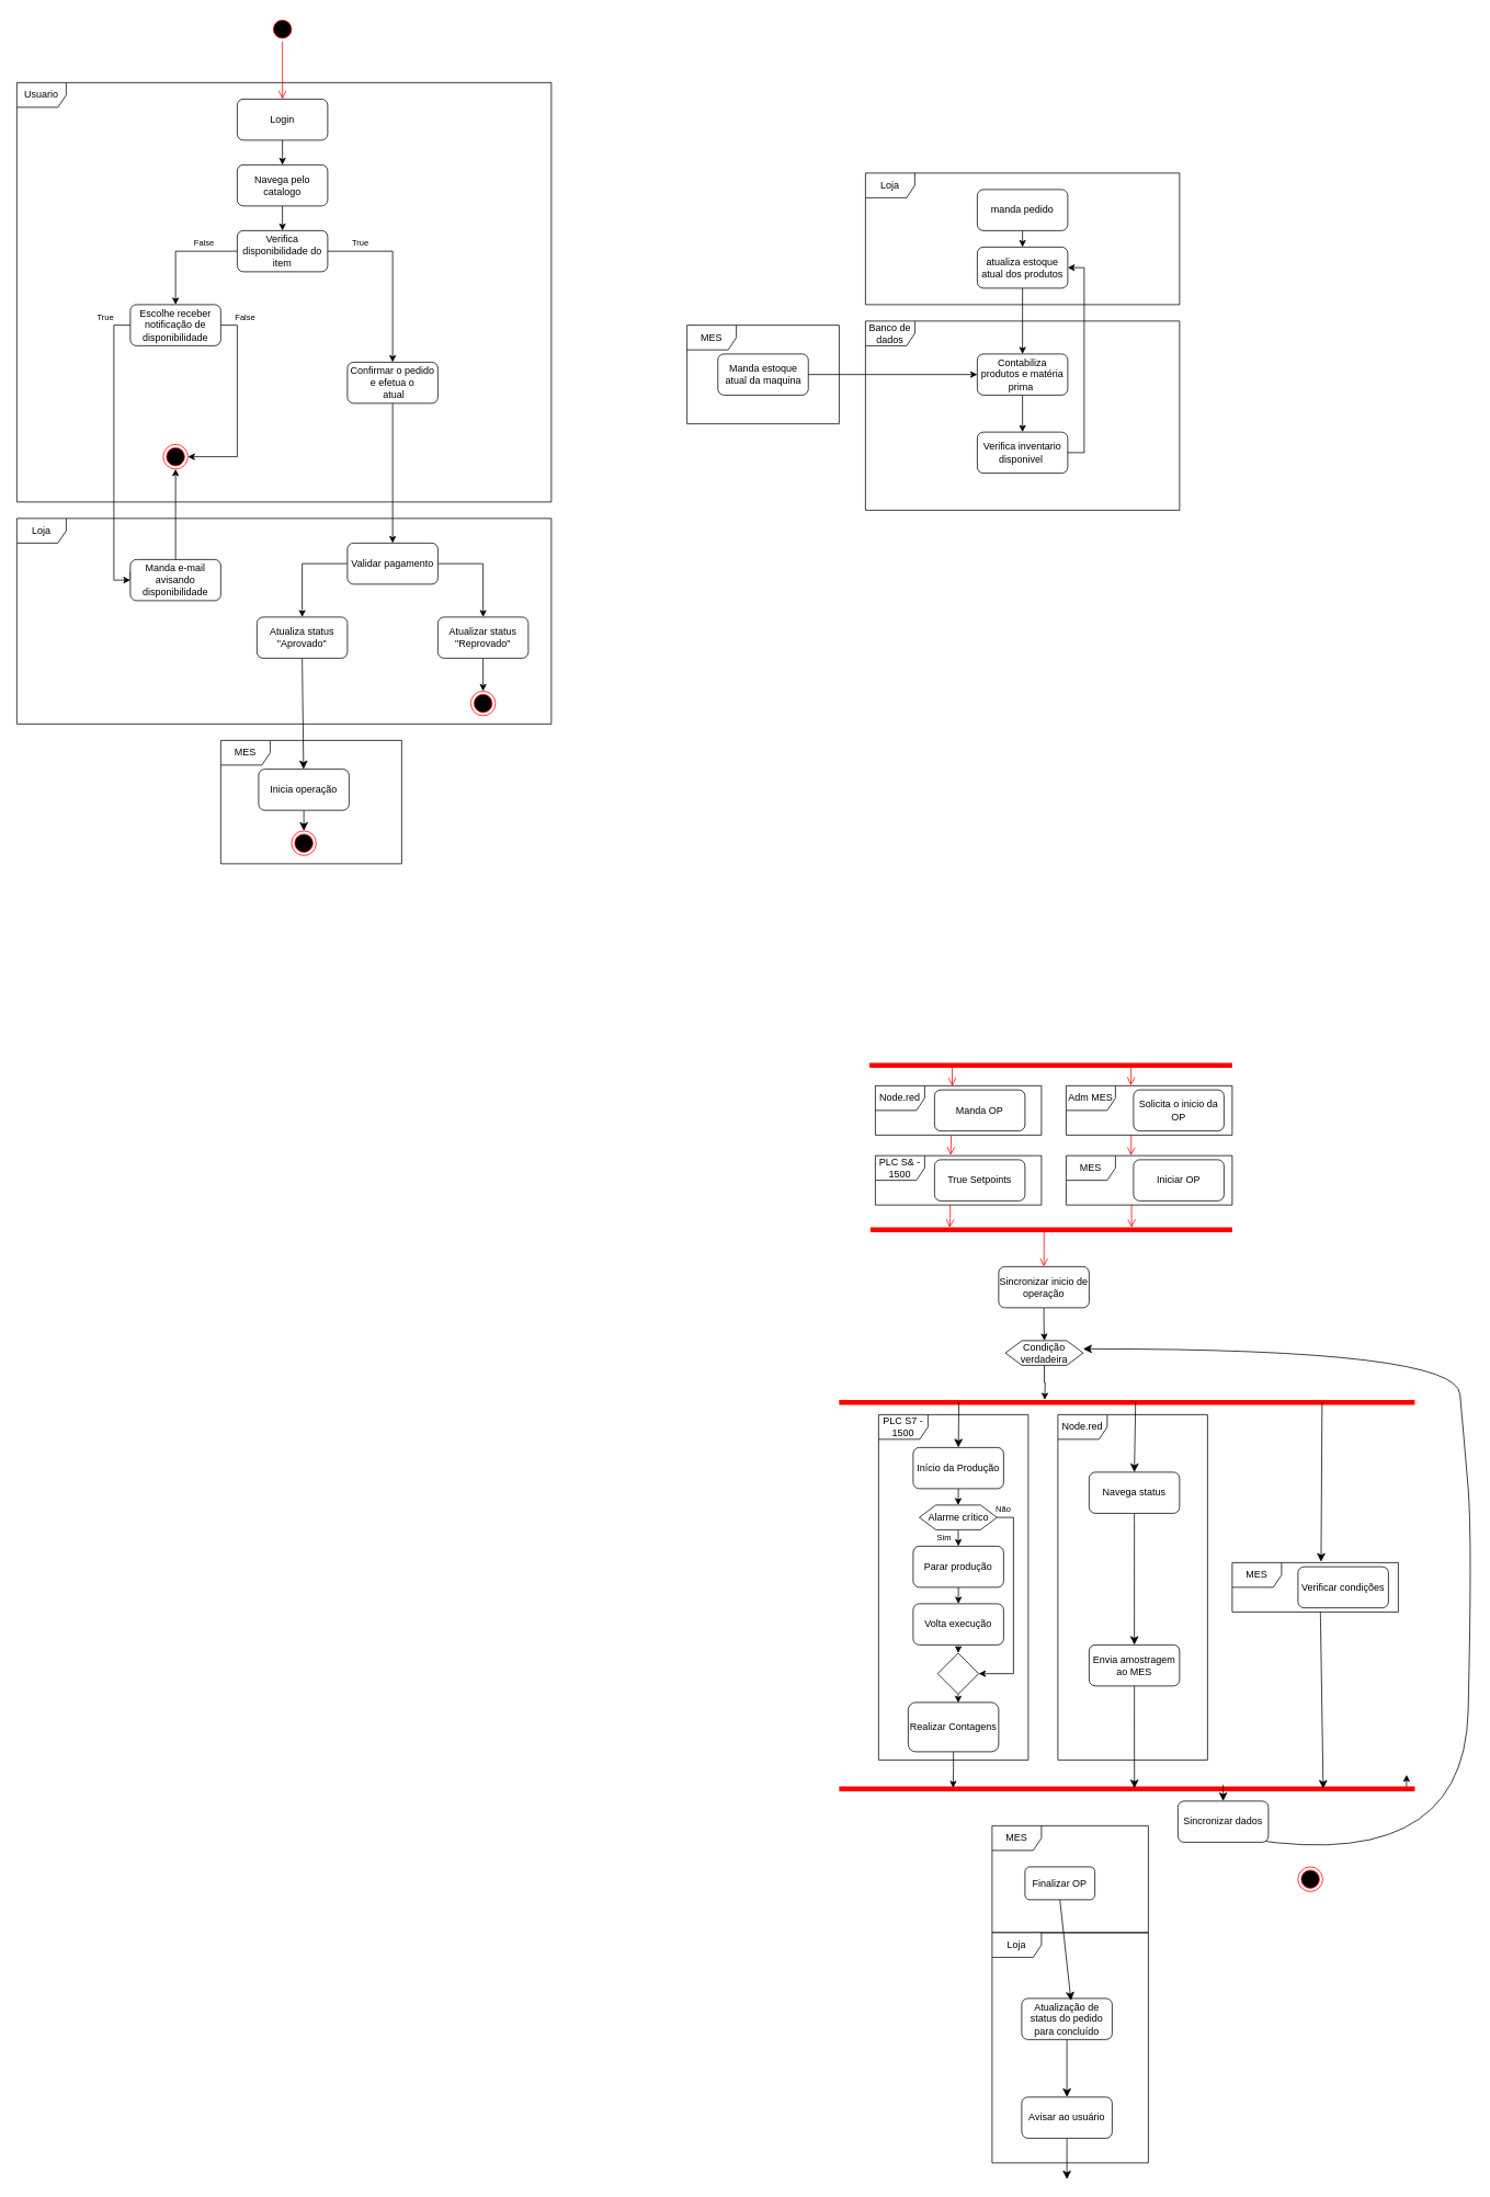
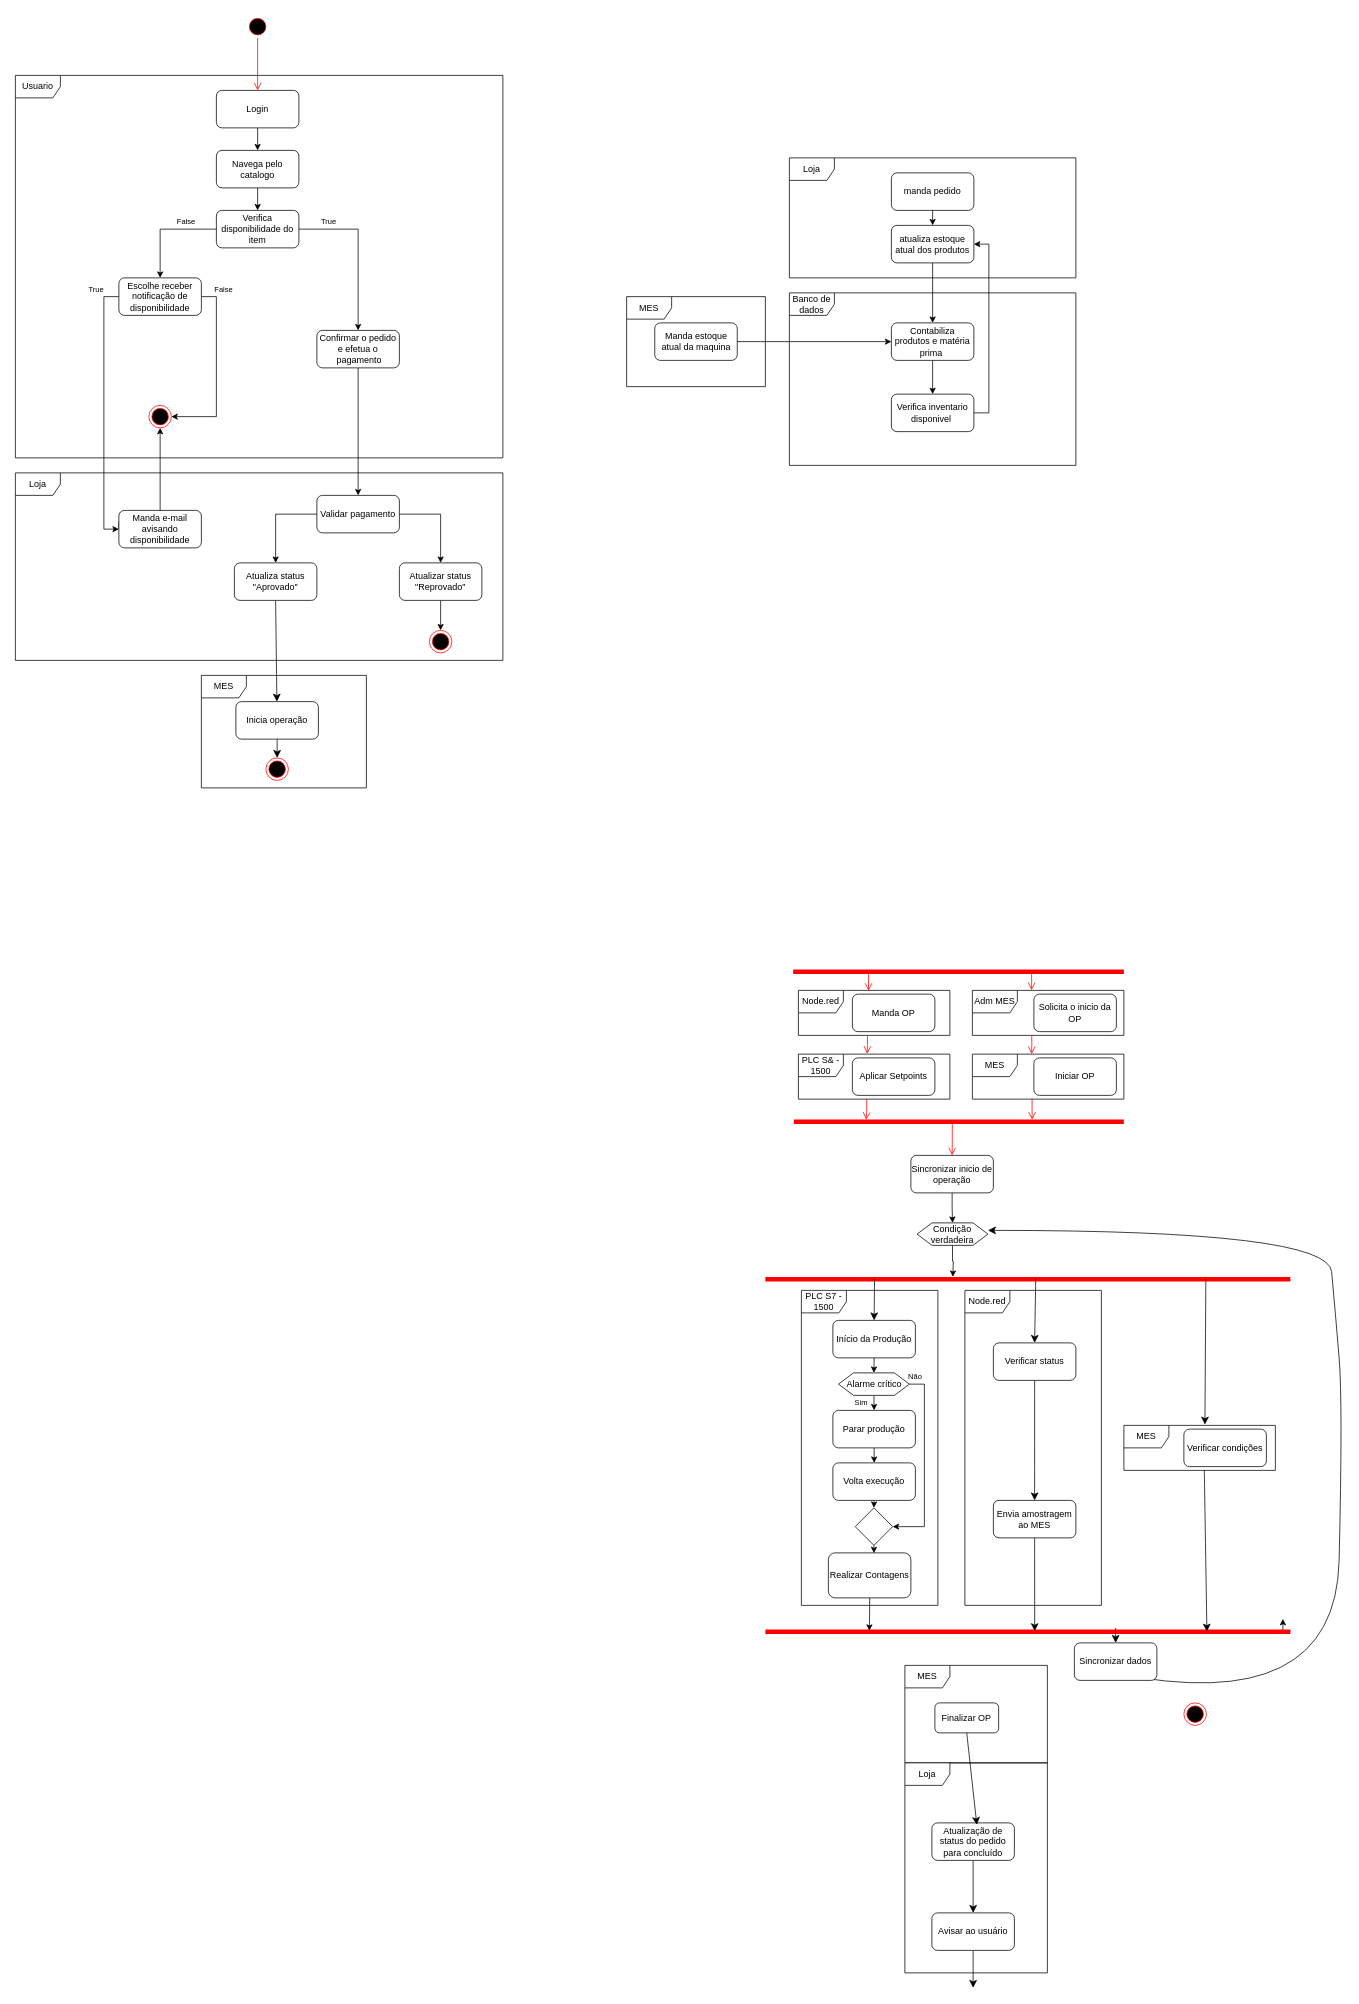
- <mxCell id="12" value="&lt;font&gt;Confirmar o pedido e&amp;nbsp;&lt;/font&gt;efetua o&lt;div&gt;&lt;font&gt;&amp;nbsp;atual&lt;/font&gt;&lt;/div&gt;" style="html=1;whiteSpace=wrap;rounded=1;" parent="1" vertex="1"><mxGeometry x="422" y="440" width="110" height="50" as="geometry" /></mxCell>
+ <mxCell id="12" value="&lt;font&gt;Confirmar o pedido e&amp;nbsp;&lt;/font&gt;efetua o&lt;div&gt;&lt;font&gt;&amp;nbsp;pagamento&lt;/font&gt;&lt;/div&gt;" style="html=1;whiteSpace=wrap;rounded=1;" parent="1" vertex="1"><mxGeometry x="422" y="440" width="110" height="50" as="geometry" /></mxCell>
- <mxCell id="46" value="&lt;font&gt;True Setpoints&lt;/font&gt;" style="html=1;whiteSpace=wrap;rounded=1;" parent="1" vertex="1"><mxGeometry x="1136" y="1410" width="110" height="50" as="geometry" /></mxCell>
+ <mxCell id="46" value="&lt;font&gt;Aplicar Setpoints&lt;/font&gt;" style="html=1;whiteSpace=wrap;rounded=1;" parent="1" vertex="1"><mxGeometry x="1136" y="1410" width="110" height="50" as="geometry" /></mxCell>
- <mxCell id="82" value="Navega status" style="html=1;whiteSpace=wrap;rounded=1;" parent="1" vertex="1"><mxGeometry x="1324" y="1790" width="110" height="50" as="geometry" /></mxCell>
+ <mxCell id="82" value="Verificar status" style="html=1;whiteSpace=wrap;rounded=1;" parent="1" vertex="1"><mxGeometry x="1324" y="1790" width="110" height="50" as="geometry" /></mxCell>
